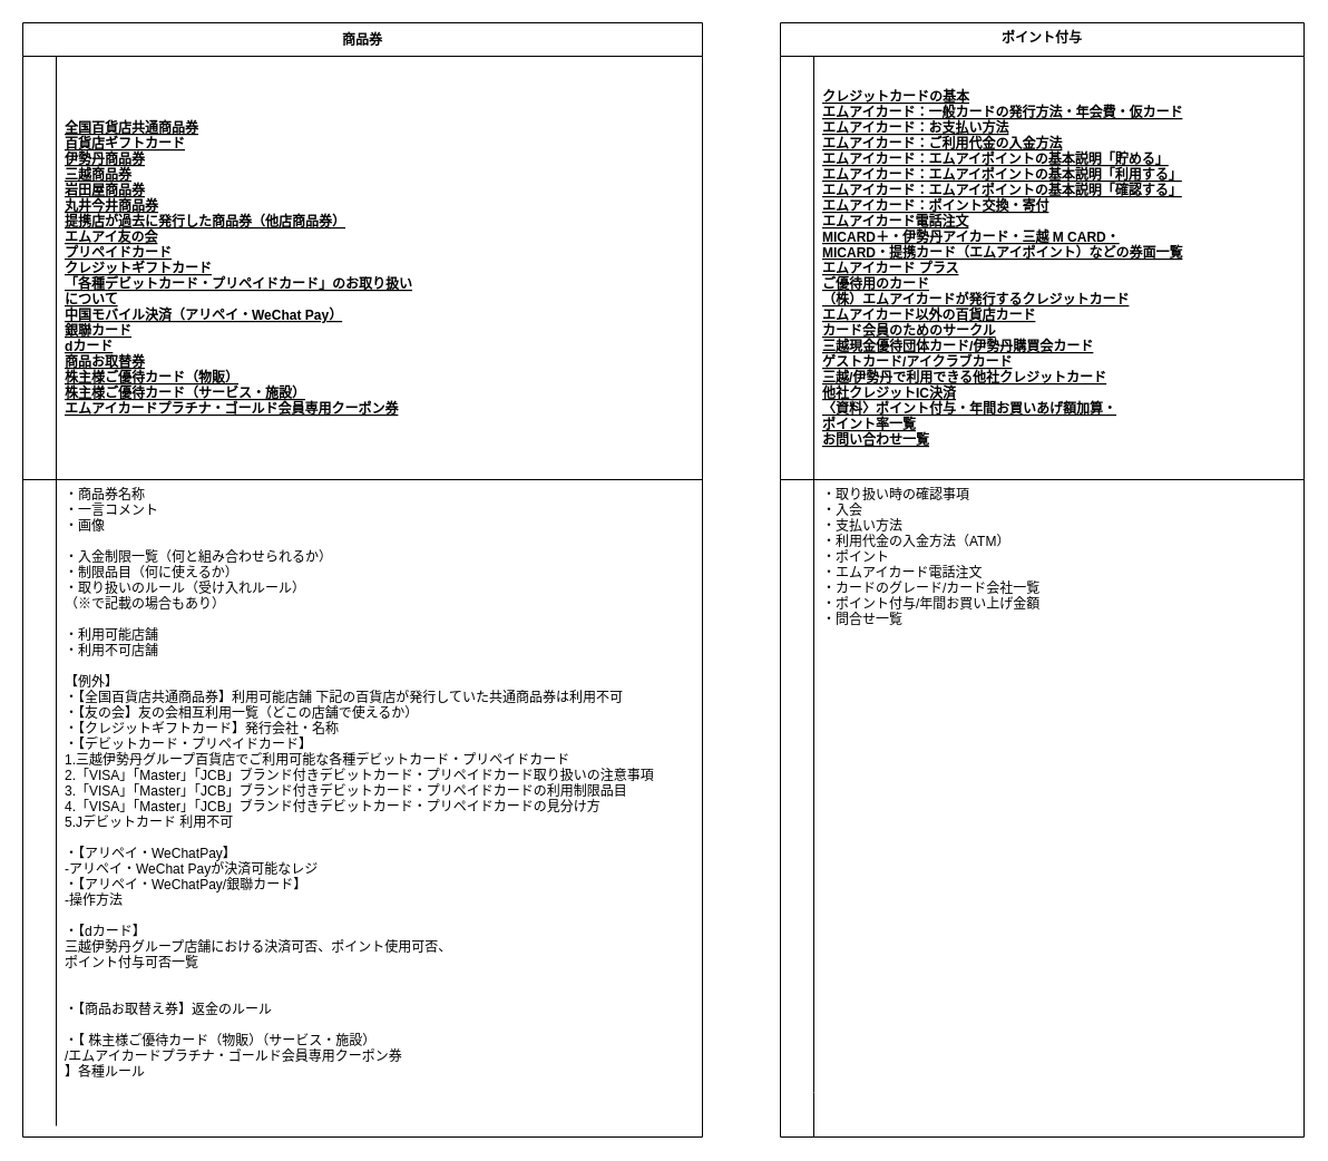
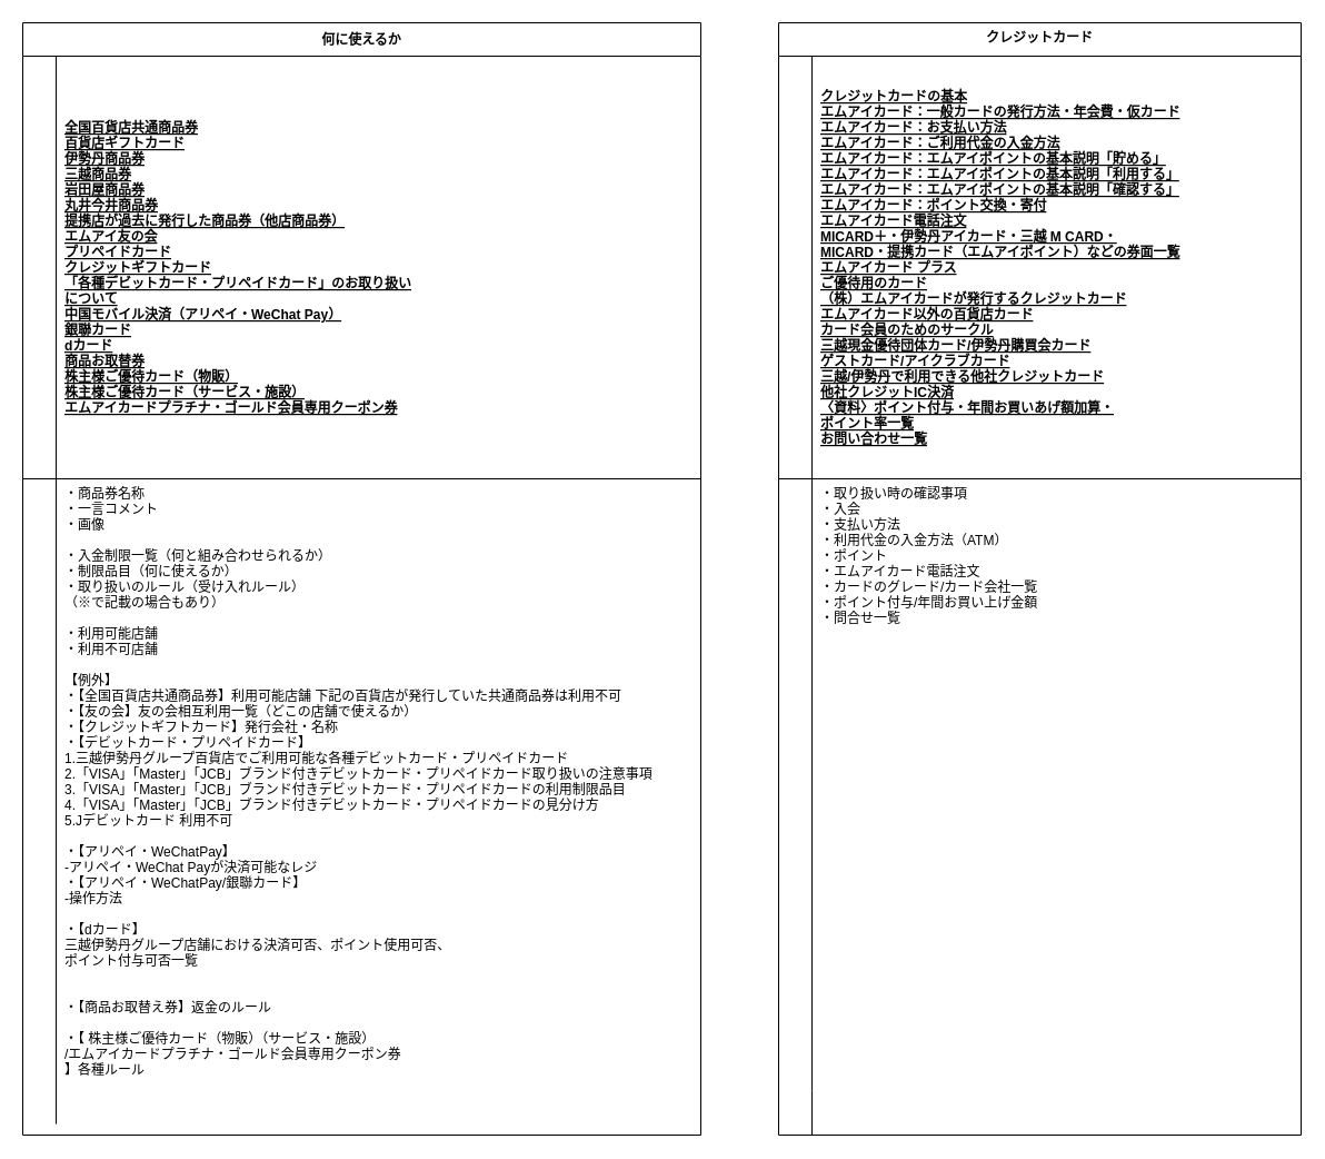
- <mxCell id="9" value="ポイント付与" style="shape=table;startSize=30;container=1;collapsible=1;childLayout=tableLayout;fixedRows=1;rowLines=0;fontStyle=1;align=center;resizeLast=1;verticalAlign=top;" vertex="1" parent="1"><mxGeometry x="700" y="20" width="470" height="1000" as="geometry" /></mxCell>
+ <mxCell id="9" value="クレジットカード" style="shape=table;startSize=30;container=1;collapsible=1;childLayout=tableLayout;fixedRows=1;rowLines=0;fontStyle=1;align=center;resizeLast=1;verticalAlign=top;" vertex="1" parent="1"><mxGeometry x="700" y="20" width="470" height="1000" as="geometry" /></mxCell>
- <mxCell id="2" value="商品券" style="shape=table;startSize=30;container=1;collapsible=1;childLayout=tableLayout;fixedRows=1;rowLines=0;fontStyle=1;align=center;resizeLast=1;" vertex="1" parent="1"><mxGeometry x="20" y="20" width="610" height="1000" as="geometry" /></mxCell>
+ <mxCell id="2" value="何に使えるか" style="shape=table;startSize=30;container=1;collapsible=1;childLayout=tableLayout;fixedRows=1;rowLines=0;fontStyle=1;align=center;resizeLast=1;" vertex="1" parent="1"><mxGeometry x="20" y="20" width="610" height="1000" as="geometry" /></mxCell>
